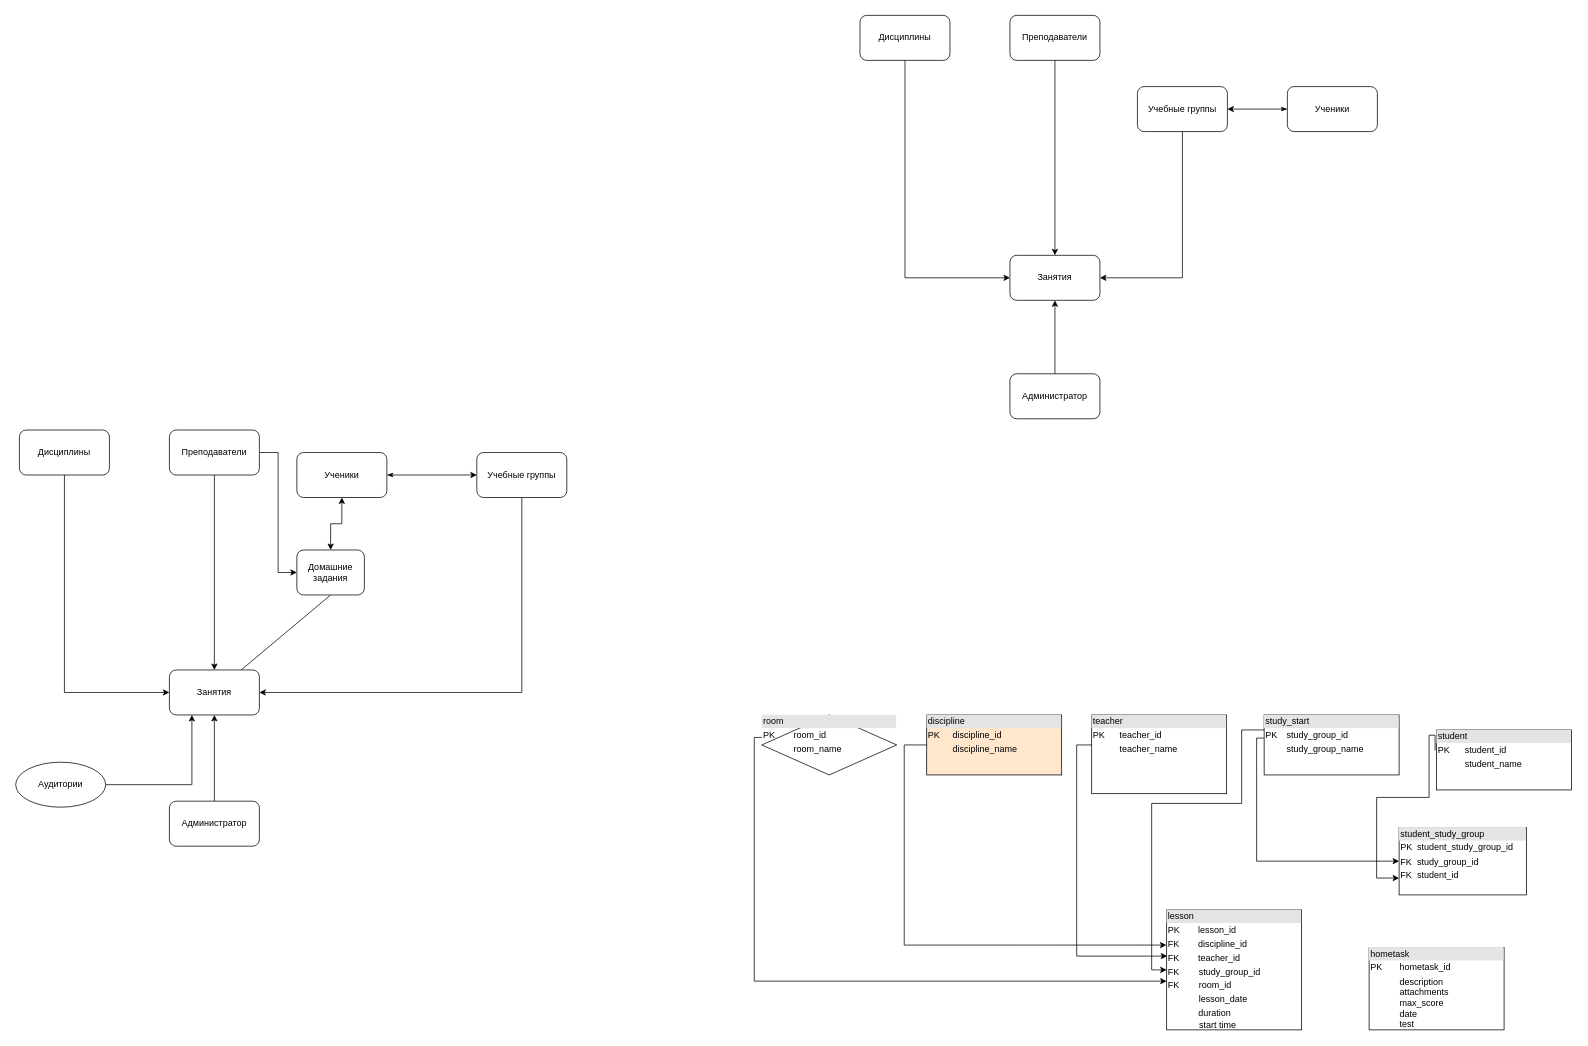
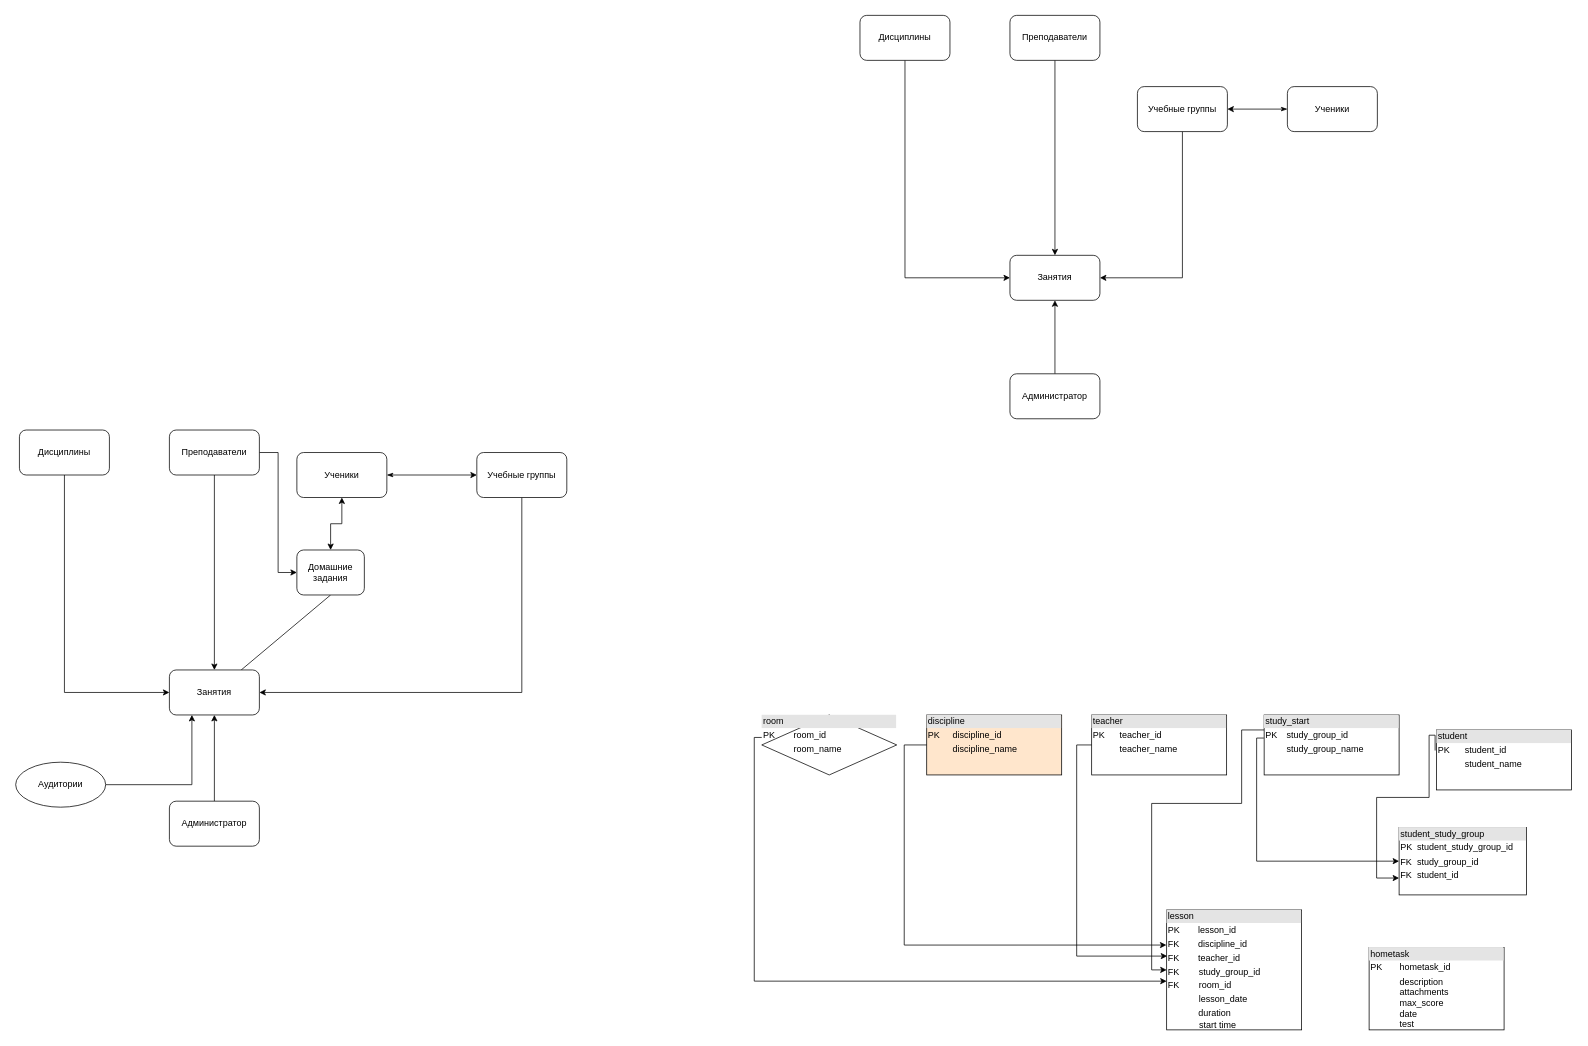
- <mxCell id="25" value="&lt;div style=&quot;box-sizing:border-box;width:100%;background:#e4e4e4;padding:2px;&quot;&gt;teacher&lt;/div&gt;&lt;table style=&quot;width:100%;font-size:1em;&quot; cellpadding=&quot;2&quot; cellspacing=&quot;0&quot;&gt;&lt;tbody&gt;&lt;tr&gt;&lt;td&gt;PK&lt;/td&gt;&lt;td&gt;teacher_id&lt;/td&gt;&lt;/tr&gt;&lt;tr&gt;&lt;td&gt;&lt;br&gt;&lt;/td&gt;&lt;td&gt;teacher_name&lt;/td&gt;&lt;/tr&gt;&lt;tr&gt;&lt;td&gt;&lt;/td&gt;&lt;td&gt;&lt;br&gt;&lt;/td&gt;&lt;/tr&gt;&lt;/tbody&gt;&lt;/table&gt;" style="verticalAlign=top;align=left;overflow=fill;html=1;whiteSpace=wrap;" parent="1" vertex="1"><mxGeometry x="1455" y="953" width="180" height="105" as="geometry" /></mxCell>
+ <mxCell id="25" value="&lt;div style=&quot;box-sizing:border-box;width:100%;background:#e4e4e4;padding:2px;&quot;&gt;teacher&lt;/div&gt;&lt;table style=&quot;width:100%;font-size:1em;&quot; cellpadding=&quot;2&quot; cellspacing=&quot;0&quot;&gt;&lt;tbody&gt;&lt;tr&gt;&lt;td&gt;PK&lt;/td&gt;&lt;td&gt;teacher_id&lt;/td&gt;&lt;/tr&gt;&lt;tr&gt;&lt;td&gt;&lt;br&gt;&lt;/td&gt;&lt;td&gt;teacher_name&lt;/td&gt;&lt;/tr&gt;&lt;tr&gt;&lt;td&gt;&lt;/td&gt;&lt;td&gt;&lt;br&gt;&lt;/td&gt;&lt;/tr&gt;&lt;/tbody&gt;&lt;/table&gt;" style="verticalAlign=top;align=left;overflow=fill;html=1;whiteSpace=wrap;" parent="1" vertex="1"><mxGeometry x="1455" y="953" width="180" height="80" as="geometry" /></mxCell>
